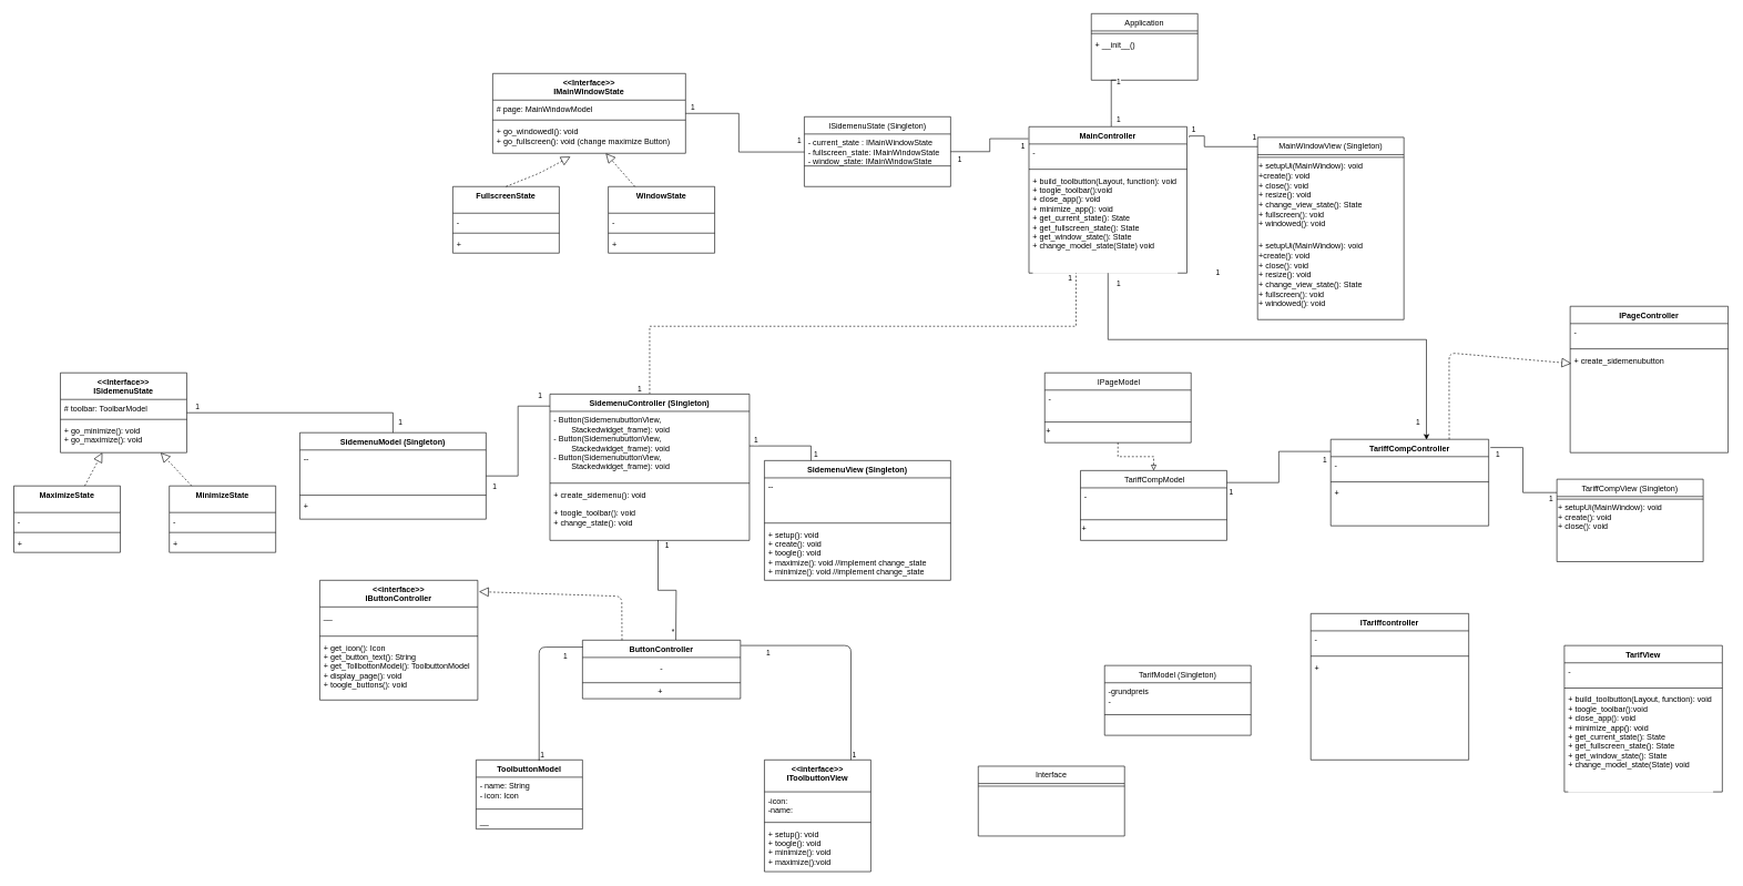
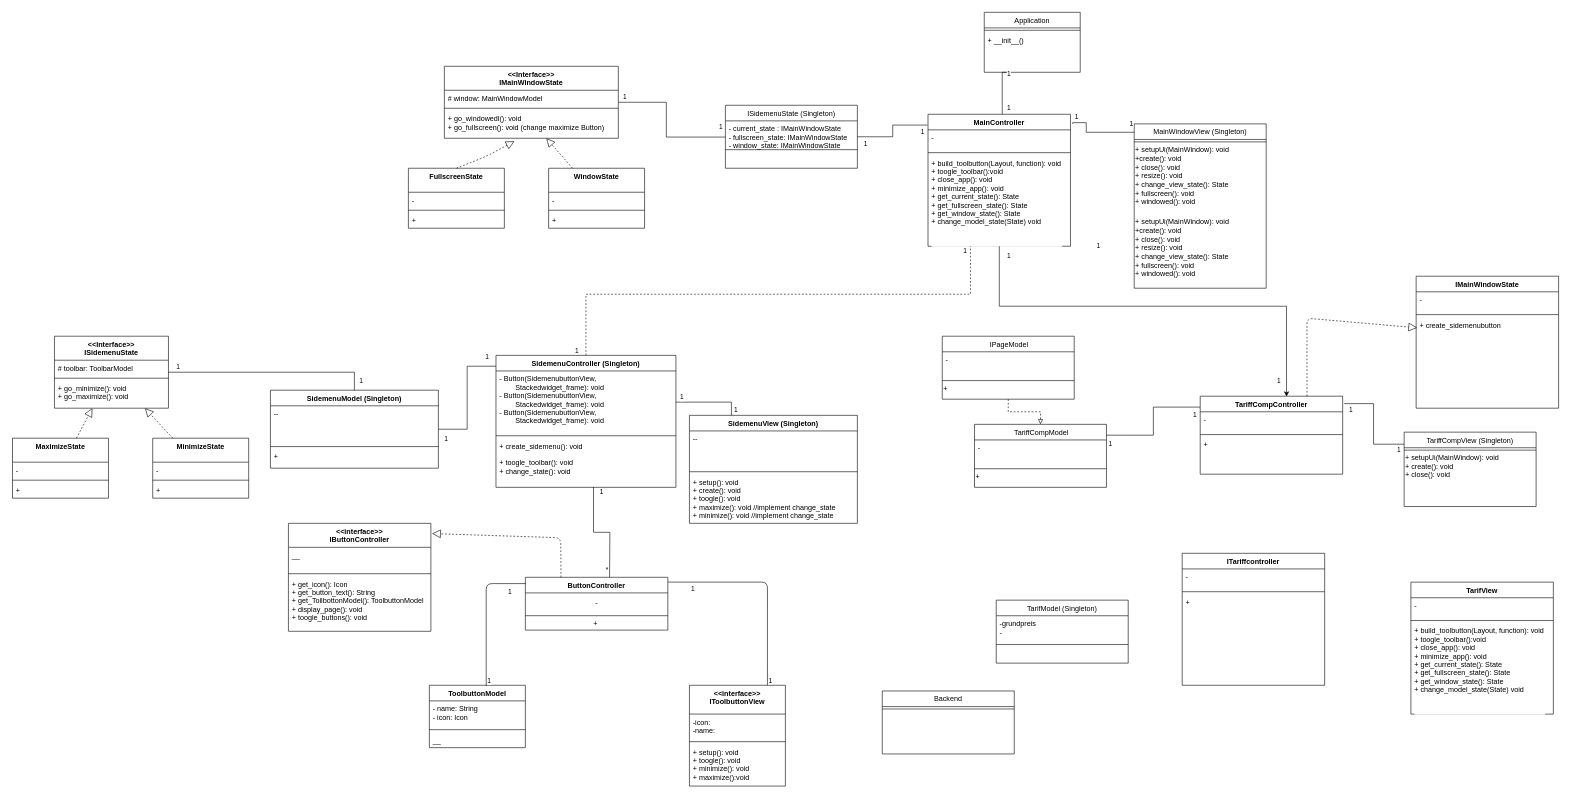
- <mxCell id="69" value="# page: MainWindowModel" style="text;strokeColor=none;fillColor=none;align=left;verticalAlign=top;spacingLeft=4;spacingRight=4;overflow=hidden;rotatable=0;points=[[0,0.5],[1,0.5]];portConstraint=eastwest;" parent="68" vertex="1"><mxGeometry y="40" width="290" height="26" as="geometry" /></mxCell>
+ <mxCell id="69" value="# window: MainWindowModel" style="text;strokeColor=none;fillColor=none;align=left;verticalAlign=top;spacingLeft=4;spacingRight=4;overflow=hidden;rotatable=0;points=[[0,0.5],[1,0.5]];portConstraint=eastwest;" parent="68" vertex="1"><mxGeometry y="40" width="290" height="26" as="geometry" /></mxCell>
- <mxCell id="111" value="IPageController" style="swimlane;fontStyle=1;align=center;verticalAlign=top;childLayout=stackLayout;horizontal=1;startSize=26;horizontalStack=0;resizeParent=1;resizeParentMax=0;resizeLast=0;collapsible=1;marginBottom=0;" parent="1" vertex="1"><mxGeometry x="2360" y="460" width="237.5" height="220" as="geometry" /></mxCell>
+ <mxCell id="111" value="IMainWindowState" style="swimlane;fontStyle=1;align=center;verticalAlign=top;childLayout=stackLayout;horizontal=1;startSize=26;horizontalStack=0;resizeParent=1;resizeParentMax=0;resizeLast=0;collapsible=1;marginBottom=0;" parent="1" vertex="1"><mxGeometry x="2360" y="460" width="237.5" height="220" as="geometry" /></mxCell>
- <mxCell id="125" value="Interface" style="swimlane;fontStyle=0;align=center;verticalAlign=top;childLayout=stackLayout;horizontal=1;startSize=26;horizontalStack=0;resizeParent=1;resizeLast=0;collapsible=1;marginBottom=0;rounded=0;shadow=0;strokeWidth=1;" parent="1" vertex="1"><mxGeometry x="1470" y="1151.42" width="220" height="105" as="geometry"><mxRectangle x="508" y="120" width="160" height="26" as="alternateBounds" /></mxGeometry></mxCell>
+ <mxCell id="125" value="Backend" style="swimlane;fontStyle=0;align=center;verticalAlign=top;childLayout=stackLayout;horizontal=1;startSize=26;horizontalStack=0;resizeParent=1;resizeLast=0;collapsible=1;marginBottom=0;rounded=0;shadow=0;strokeWidth=1;" parent="1" vertex="1"><mxGeometry x="1470" y="1151.42" width="220" height="105" as="geometry"><mxRectangle x="508" y="120" width="160" height="26" as="alternateBounds" /></mxGeometry></mxCell>
